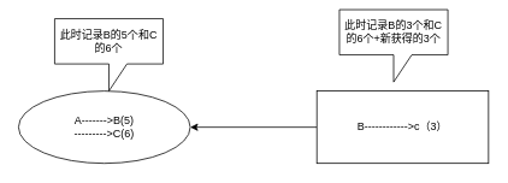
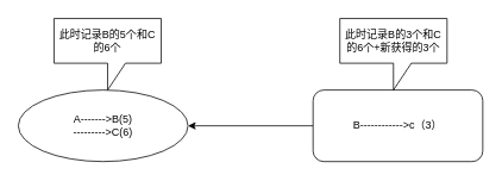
- <mxCell id="6" value="此时记录B的3个和C的6个+新获得的3个" style="shape=callout;whiteSpace=wrap;html=1;perimeter=calloutPerimeter;" vertex="1" parent="1"><mxGeometry x="375" y="10" width="120" height="80" as="geometry" /></mxCell>
+ <mxCell id="6" value="此时记录B的3个和C的6个+新获得的3个" style="shape=callout;whiteSpace=wrap;html=1;perimeter=calloutPerimeter;" vertex="1" parent="1"><mxGeometry x="380" y="20" width="120" height="80" as="geometry" /></mxCell>
- <mxCell id="5" value="B------------&amp;gt;c（3）" style="rounded=0;whiteSpace=wrap;html=1;" vertex="1" parent="1"><mxGeometry x="350" y="100" width="190" height="80" as="geometry" /></mxCell>
+ <mxCell id="5" value="B------------&amp;gt;c（3）" style="whiteSpace=wrap;html=1;rounded=1;" vertex="1" parent="1"><mxGeometry x="350" y="100" width="190" height="80" as="geometry" /></mxCell>
